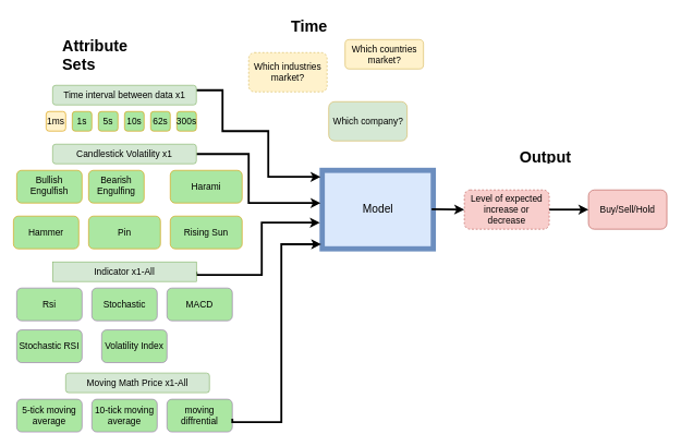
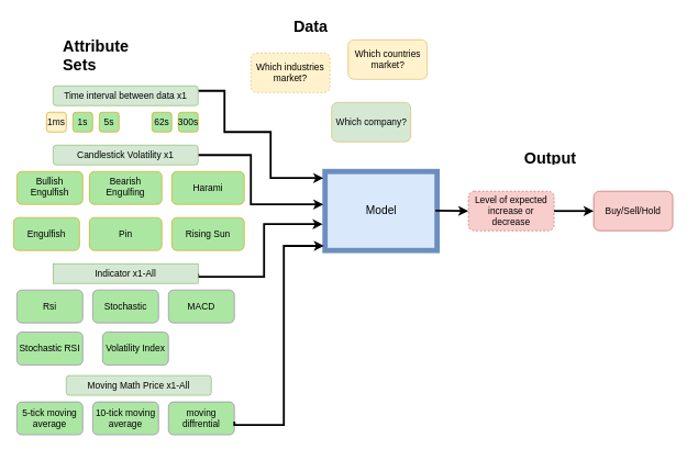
- <mxCell id="6" value="&lt;h1&gt;Time&lt;/h1&gt;" style="text;html=1;strokeColor=none;fillColor=none;spacing=5;spacingTop=-20;whiteSpace=wrap;overflow=hidden;rounded=0;" parent="1" vertex="1"><mxGeometry x="440" y="20" width="115" height="30" as="geometry" /></mxCell>
+ <mxCell id="6" value="&lt;h1&gt;Data&lt;/h1&gt;" style="text;html=1;strokeColor=none;fillColor=none;spacing=5;spacingTop=-20;whiteSpace=wrap;overflow=hidden;rounded=0;" parent="1" vertex="1"><mxGeometry x="440" y="20" width="115" height="30" as="geometry" /></mxCell>
- <mxCell id="7" value="&lt;font style=&quot;font-size: 14px&quot;&gt;Which countries market?&lt;/font&gt;" style="rounded=1;whiteSpace=wrap;html=1;fillColor=#fff2cc;strokeColor=#d6b656;" parent="1" vertex="1"><mxGeometry x="527.5" y="60" width="120" height="45" as="geometry" /></mxCell>
+ <mxCell id="7" value="&lt;font style=&quot;font-size: 14px&quot;&gt;Which countries market?&lt;/font&gt;" style="rounded=1;whiteSpace=wrap;html=1;fillColor=#fff2cc;strokeColor=#d6b656;" parent="1" vertex="1"><mxGeometry x="527.5" y="60" width="120" height="60" as="geometry" /></mxCell>
- <mxCell id="16" value="&lt;span style=&quot;font-size: 14px&quot;&gt;10s&lt;/span&gt;" style="rounded=1;whiteSpace=wrap;html=1;fillColor=#ABE7A2;strokeColor=#d79b00;" parent="1" vertex="1"><mxGeometry x="190" y="170" width="30" height="30" as="geometry" /></mxCell>
- <mxCell id="22" value="&lt;font style=&quot;font-size: 14px&quot;&gt;Bearish Engulfing&lt;br&gt;&lt;br&gt;&lt;/font&gt;" style="rounded=1;whiteSpace=wrap;html=1;fillColor=#ABE7A2;strokeColor=#d79b00;verticalAlign=top;" parent="1" vertex="1"><mxGeometry x="135" y="260" width="85" height="50" as="geometry" /></mxCell>
+ <mxCell id="22" value="&lt;font style=&quot;font-size: 14px&quot;&gt;Bearish Engulfing&lt;br&gt;&lt;br&gt;&lt;/font&gt;" style="rounded=1;whiteSpace=wrap;html=1;fillColor=#ABE7A2;strokeColor=#d79b00;verticalAlign=top;" parent="1" vertex="1"><mxGeometry x="135" y="260" width="110" height="50" as="geometry" /></mxCell>
- <mxCell id="24" value="&lt;font style=&quot;font-size: 14px&quot;&gt;Hammer&lt;br&gt;&lt;/font&gt;" style="rounded=1;whiteSpace=wrap;html=1;fillColor=#ABE7A2;strokeColor=#d79b00;verticalAlign=middle;" parent="1" vertex="1"><mxGeometry x="20" y="330" width="100" height="50" as="geometry" /></mxCell>
+ <mxCell id="24" value="&lt;font style=&quot;font-size: 14px&quot;&gt;Engulfish&lt;br&gt;&lt;/font&gt;" style="rounded=1;whiteSpace=wrap;html=1;fillColor=#ABE7A2;strokeColor=#d79b00;verticalAlign=middle;" parent="1" vertex="1"><mxGeometry x="20" y="330" width="100" height="50" as="geometry" /></mxCell>
